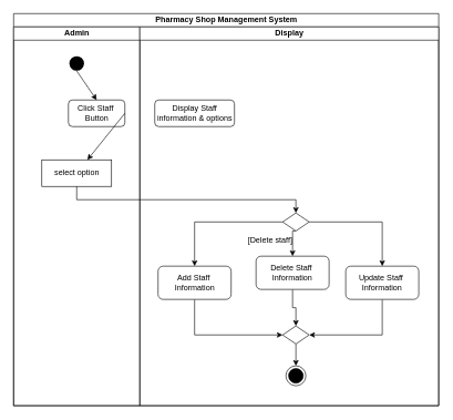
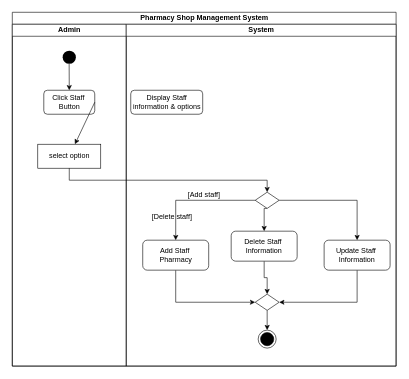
- <mxCell id="10" value="Display" style="swimlane;startSize=20;html=1;" vertex="1" parent="2"><mxGeometry x="190" y="20" width="450" height="570" as="geometry" /></mxCell>
+ <mxCell id="10" value="System" style="swimlane;startSize=20;html=1;" vertex="1" parent="2"><mxGeometry x="190" y="20" width="450" height="570" as="geometry" /></mxCell>
- <mxCell id="6" value="Click Staff&amp;nbsp;&lt;br&gt;Button" style="rounded=1;whiteSpace=wrap;html=1;" vertex="1" parent="3"><mxGeometry x="82.5" y="110" width="85" height="40" as="geometry" /></mxCell>
+ <mxCell id="6" value="Click Staff&amp;nbsp;&lt;br&gt;Button" style="rounded=1;whiteSpace=wrap;html=1;" vertex="1" parent="3"><mxGeometry x="52.5" y="110" width="85" height="40" as="geometry" /></mxCell>
- <mxCell id="18" value="Display Staff&lt;br&gt;information &amp;amp; options" style="rounded=1;whiteSpace=wrap;html=1;" vertex="1" parent="10"><mxGeometry x="22.5" y="110" width="120" height="40" as="geometry" /></mxCell>
+ <mxCell id="18" value="Display Staff&lt;br&gt;information &amp;amp; options" style="rounded=1;whiteSpace=wrap;html=1;" vertex="1" parent="10"><mxGeometry x="7.5" y="110" width="120" height="40" as="geometry" /></mxCell>
+ <mxCell id="14" value="[Add staff]" style="text;html=1;strokeColor=none;fillColor=none;align=center;verticalAlign=middle;whiteSpace=wrap;rounded=0;" vertex="1" parent="10"><mxGeometry x="100" y="270" width="60" height="30" as="geometry" /></mxCell>
- <mxCell id="21" value="[Delete staff]" style="text;html=1;strokeColor=none;fillColor=none;align=center;verticalAlign=middle;whiteSpace=wrap;rounded=0;" vertex="1" parent="10"><mxGeometry x="160" y="307" width="73" height="30" as="geometry" /></mxCell>
+ <mxCell id="21" value="[Delete staff]" style="text;html=1;strokeColor=none;fillColor=none;align=center;verticalAlign=middle;whiteSpace=wrap;rounded=0;" vertex="1" parent="10"><mxGeometry x="40" y="307" width="73" height="30" as="geometry" /></mxCell>
- <mxCell id="20" value="Add Staff&amp;nbsp;&lt;br&gt;Information" style="rounded=1;whiteSpace=wrap;html=1;" vertex="1" parent="10"><mxGeometry x="27.5" y="360" width="110" height="50" as="geometry" /></mxCell>
+ <mxCell id="20" value="Add Staff&amp;nbsp;&lt;br&gt;Pharmacy" style="rounded=1;whiteSpace=wrap;html=1;" vertex="1" parent="10"><mxGeometry x="27.5" y="360" width="110" height="50" as="geometry" /></mxCell>
- <mxCell id="16" value="Update Staff&amp;nbsp;&lt;br style=&quot;border-color: var(--border-color);&quot;&gt;Information" style="rounded=1;whiteSpace=wrap;html=1;" vertex="1" parent="10"><mxGeometry x="310" y="360" width="110" height="50" as="geometry" /></mxCell>
+ <mxCell id="16" value="Update Staff&amp;nbsp;&lt;br style=&quot;border-color: var(--border-color);&quot;&gt;Information" style="rounded=1;whiteSpace=wrap;html=1;" vertex="1" parent="10"><mxGeometry x="330" y="360" width="110" height="50" as="geometry" /></mxCell>
